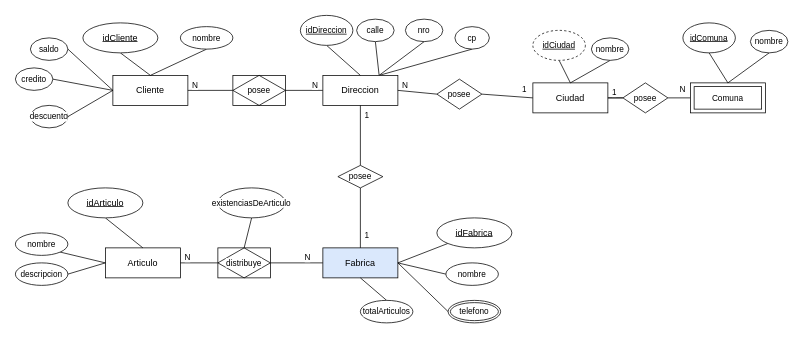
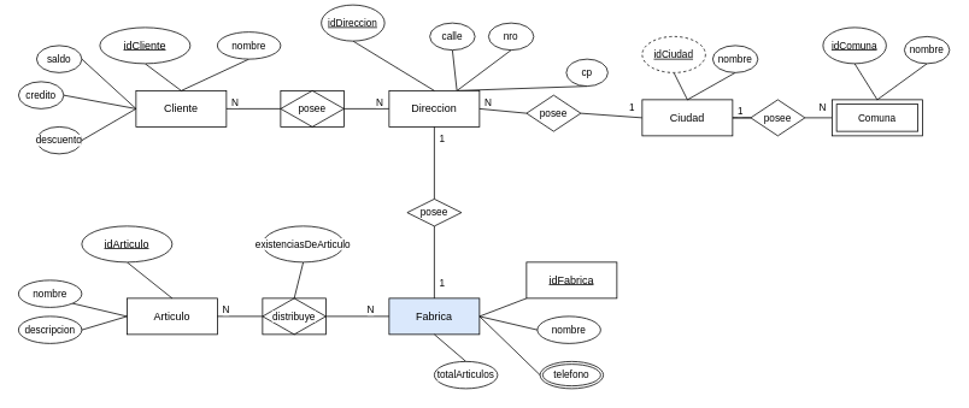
- <mxCell id="13" value="idDireccion" style="ellipse;whiteSpace=wrap;html=1;align=center;fontStyle=4;fontFamily=Helvetica;fontSize=11;fontColor=default;labelBackgroundColor=default;" vertex="1" parent="1"><mxGeometry x="400" y="20" width="70" height="40" as="geometry" /></mxCell>
+ <mxCell id="13" value="idDireccion" style="ellipse;whiteSpace=wrap;html=1;align=center;fontStyle=4;fontFamily=Helvetica;fontSize=11;fontColor=default;labelBackgroundColor=default;" vertex="1" parent="1"><mxGeometry x="355" y="5" width="70" height="40" as="geometry" /></mxCell>
- <mxCell id="14" value="cp" style="ellipse;whiteSpace=wrap;html=1;align=center;fontFamily=Helvetica;fontSize=11;fontColor=default;labelBackgroundColor=default;" vertex="1" parent="1"><mxGeometry x="606" y="35" width="46" height="30" as="geometry" /></mxCell>
+ <mxCell id="14" value="cp" style="ellipse;whiteSpace=wrap;html=1;align=center;fontFamily=Helvetica;fontSize=11;fontColor=default;labelBackgroundColor=default;" vertex="1" parent="1"><mxGeometry x="626" y="65" width="46" height="30" as="geometry" /></mxCell>
- <mxCell id="42" value="idFabrica" style="ellipse;whiteSpace=wrap;html=1;align=center;fontStyle=4;" vertex="1" parent="1"><mxGeometry x="582" y="290" width="100" height="40" as="geometry" /></mxCell>
+ <mxCell id="42" value="idFabrica" style="whiteSpace=wrap;html=1;align=center;fontStyle=4;rounded=0;" vertex="1" parent="1"><mxGeometry x="582" y="290" width="100" height="40" as="geometry" /></mxCell>
